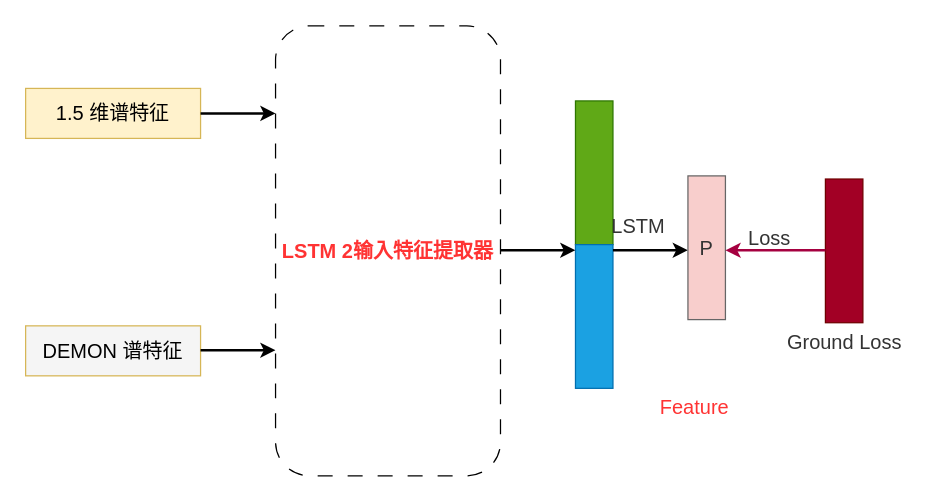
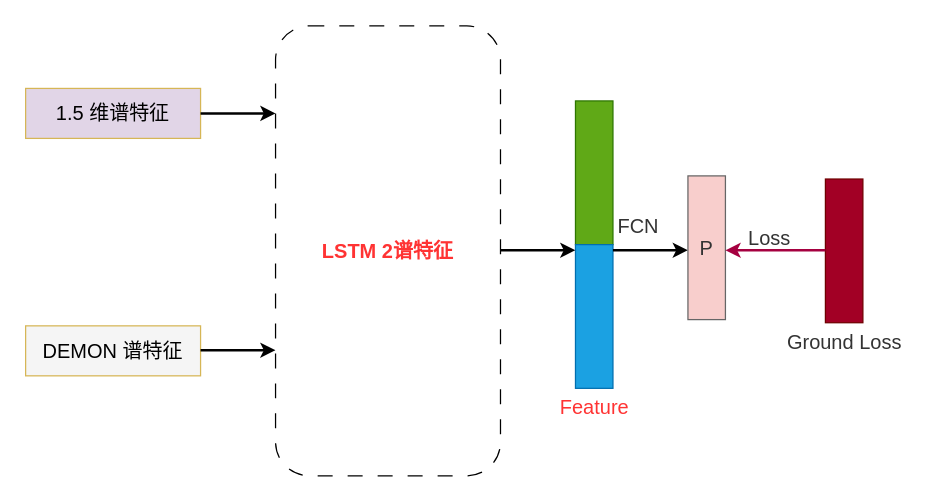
- <mxCell id="2" value="&lt;font style=&quot;font-size: 16px;&quot;&gt;1.5 维谱特征&lt;/font&gt;" style="rounded=0;whiteSpace=wrap;html=1;fillColor=#fff2cc;strokeColor=#d6b656;" vertex="1" parent="1"><mxGeometry x="20" y="70" width="140" height="40" as="geometry" /></mxCell>
+ <mxCell id="2" value="&lt;font style=&quot;font-size: 16px;&quot;&gt;1.5 维谱特征&lt;/font&gt;" style="rounded=0;whiteSpace=wrap;html=1;fillColor=#e1d5e7;strokeColor=#d6b656;" vertex="1" parent="1"><mxGeometry x="20" y="70" width="140" height="40" as="geometry" /></mxCell>
- <mxCell id="12" value="&lt;font color=&quot;#333333&quot;&gt;LSTM&lt;/font&gt;" style="text;html=1;align=center;verticalAlign=middle;resizable=0;points=[];autosize=1;strokeColor=none;fillColor=none;fontSize=16;fontColor=#FF3333;" vertex="1" parent="1"><mxGeometry x="480" y="165" width="60" height="30" as="geometry" /></mxCell>
+ <mxCell id="12" value="&lt;font color=&quot;#333333&quot;&gt;FCN&lt;/font&gt;" style="text;html=1;align=center;verticalAlign=middle;resizable=0;points=[];autosize=1;strokeColor=none;fillColor=none;fontSize=16;fontColor=#FF3333;" vertex="1" parent="1"><mxGeometry x="480" y="165" width="60" height="30" as="geometry" /></mxCell>
- <mxCell id="6" value="&lt;font color=&quot;#ff3333&quot; style=&quot;font-size: 16px;&quot;&gt;&lt;b&gt;LSTM 2输入特征提取器&lt;/b&gt;&lt;/font&gt;" style="rounded=1;whiteSpace=wrap;html=1;fontSize=14;glass=0;shadow=0;fillColor=default;strokeColor=default;dashed=1;dashPattern=12 12;" vertex="1" parent="1"><mxGeometry x="220" y="20" width="180" height="360" as="geometry" /></mxCell>
+ <mxCell id="6" value="&lt;font color=&quot;#ff3333&quot; style=&quot;font-size: 16px;&quot;&gt;&lt;b&gt;LSTM 2谱特征&lt;/b&gt;&lt;/font&gt;" style="rounded=1;whiteSpace=wrap;html=1;fontSize=14;glass=0;shadow=0;fillColor=default;strokeColor=default;dashed=1;dashPattern=12 12;" vertex="1" parent="1"><mxGeometry x="220" y="20" width="180" height="360" as="geometry" /></mxCell>
- <mxCell id="10" value="Feature" style="text;html=1;align=center;verticalAlign=middle;resizable=0;points=[];autosize=1;strokeColor=none;fillColor=none;fontSize=16;fontColor=#FF3333;" vertex="1" parent="1"><mxGeometry x="515" y="310" width="80" height="30" as="geometry" /></mxCell>
+ <mxCell id="10" value="Feature" style="text;html=1;align=center;verticalAlign=middle;resizable=0;points=[];autosize=1;strokeColor=none;fillColor=none;fontSize=16;fontColor=#FF3333;" vertex="1" parent="1"><mxGeometry x="435" y="310" width="80" height="30" as="geometry" /></mxCell>
